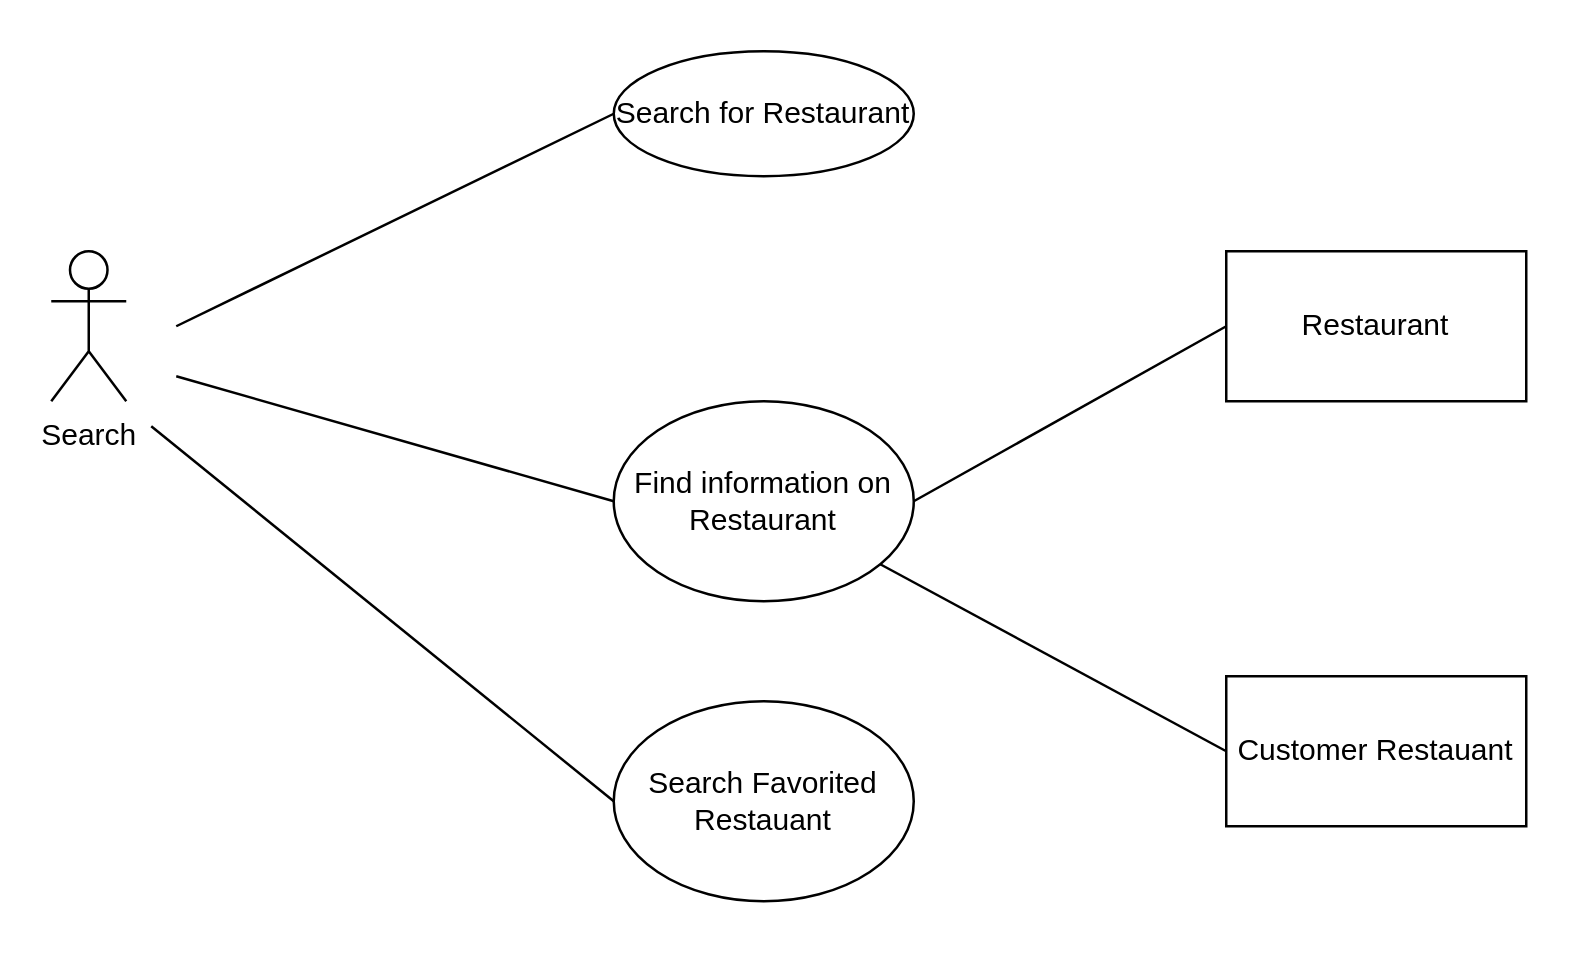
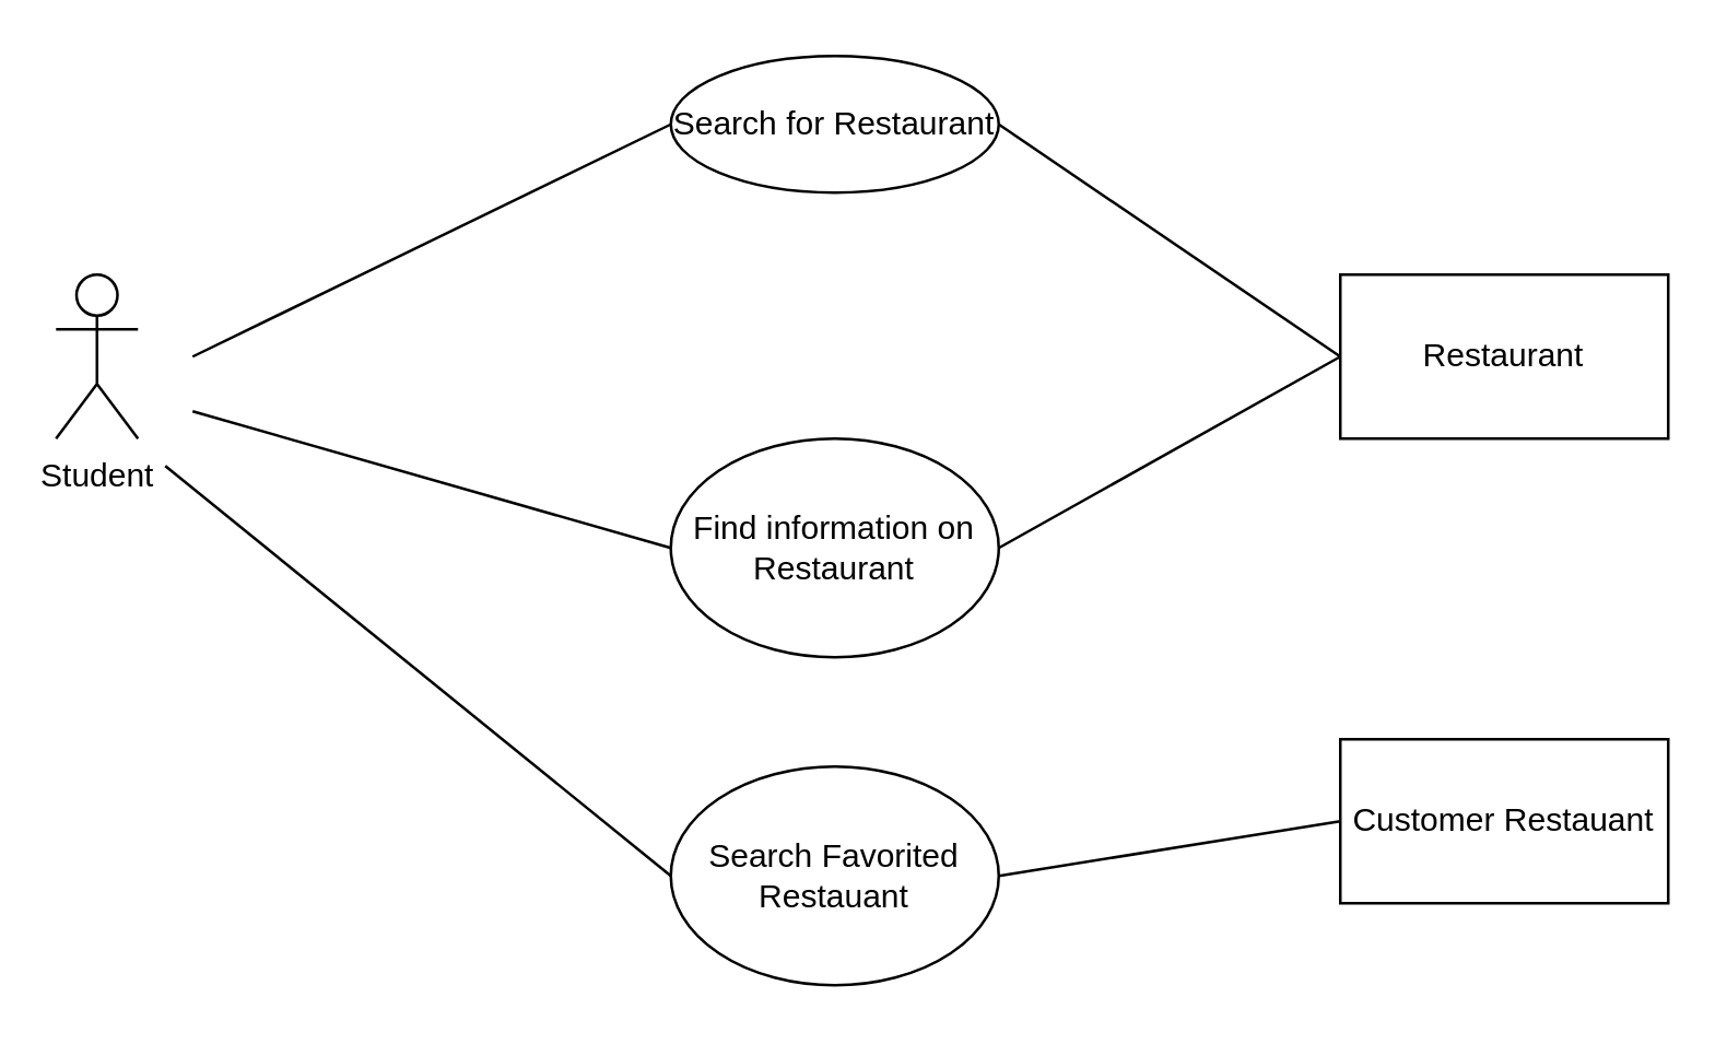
+ <mxCell id="10" value="" style="endArrow=none;html=1;exitX=0;exitY=0.5;exitDx=0;exitDy=0;entryX=1;entryY=0.5;entryDx=0;entryDy=0;" edge="1" parent="1" source="5" target="3"><mxGeometry width="50" height="50" relative="1" as="geometry"><mxPoint x="540" y="10" as="sourcePoint" /><mxPoint x="365" y="70" as="targetPoint" /></mxGeometry></mxCell>
- <mxCell id="2" value="Search" style="shape=umlActor;verticalLabelPosition=bottom;verticalAlign=top;html=1;outlineConnect=0;" vertex="1" parent="1"><mxGeometry x="20" y="100" width="30" height="60" as="geometry" /></mxCell>
+ <mxCell id="2" value="Student" style="shape=umlActor;verticalLabelPosition=bottom;verticalAlign=top;html=1;outlineConnect=0;" vertex="1" parent="1"><mxGeometry x="20" y="100" width="30" height="60" as="geometry" /></mxCell>
- <mxCell id="13" value="" style="endArrow=none;html=1;exitX=0;exitY=0.5;exitDx=0;exitDy=0;" edge="1" parent="1" source="12" target="4"><mxGeometry width="50" height="50" relative="1" as="geometry"><mxPoint x="490" y="250" as="sourcePoint" /><mxPoint x="380" y="340" as="targetPoint" /></mxGeometry></mxCell>
+ <mxCell id="13" value="" style="endArrow=none;html=1;exitX=0;exitY=0.5;exitDx=0;exitDy=0;entryX=1;entryY=0.5;entryDx=0;entryDy=0;" edge="1" parent="1" source="12" target="6"><mxGeometry width="50" height="50" relative="1" as="geometry"><mxPoint x="490" y="250" as="sourcePoint" /><mxPoint x="380" y="340" as="targetPoint" /></mxGeometry></mxCell>
